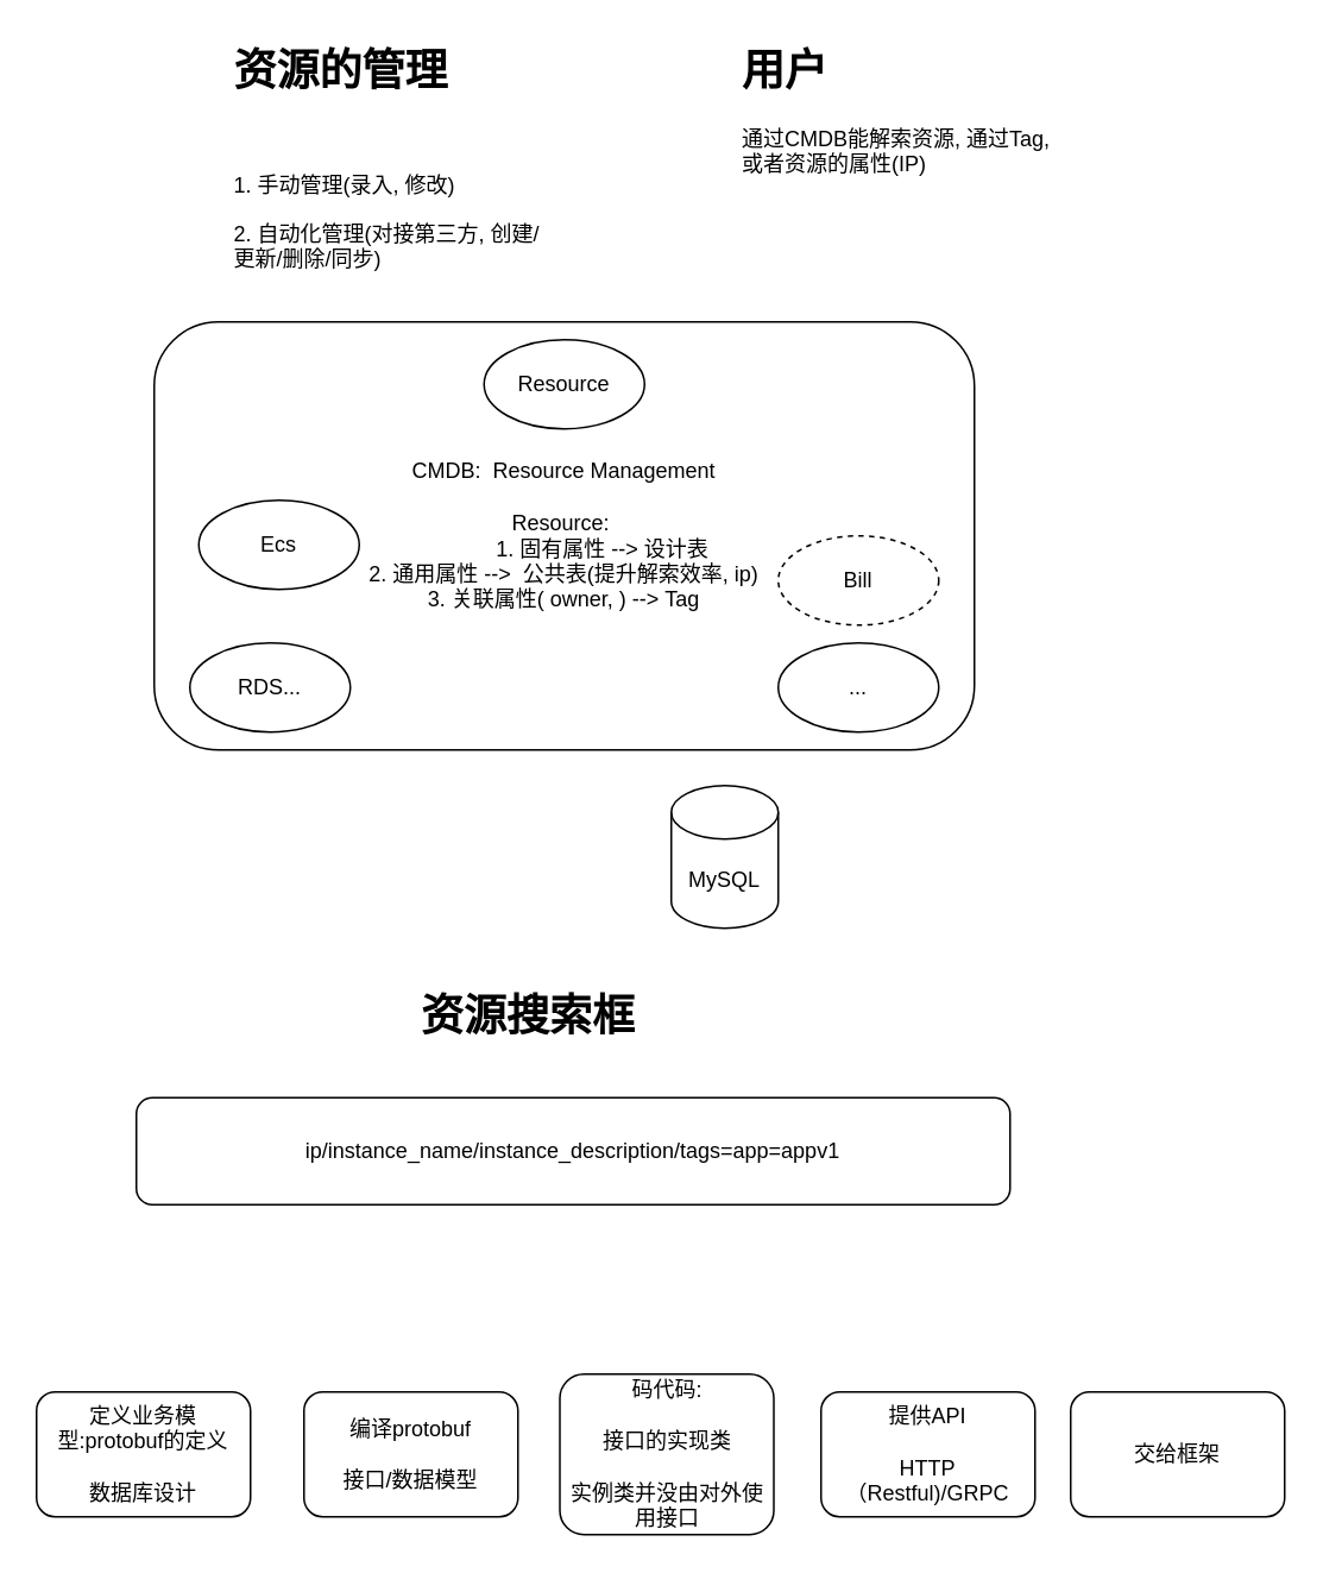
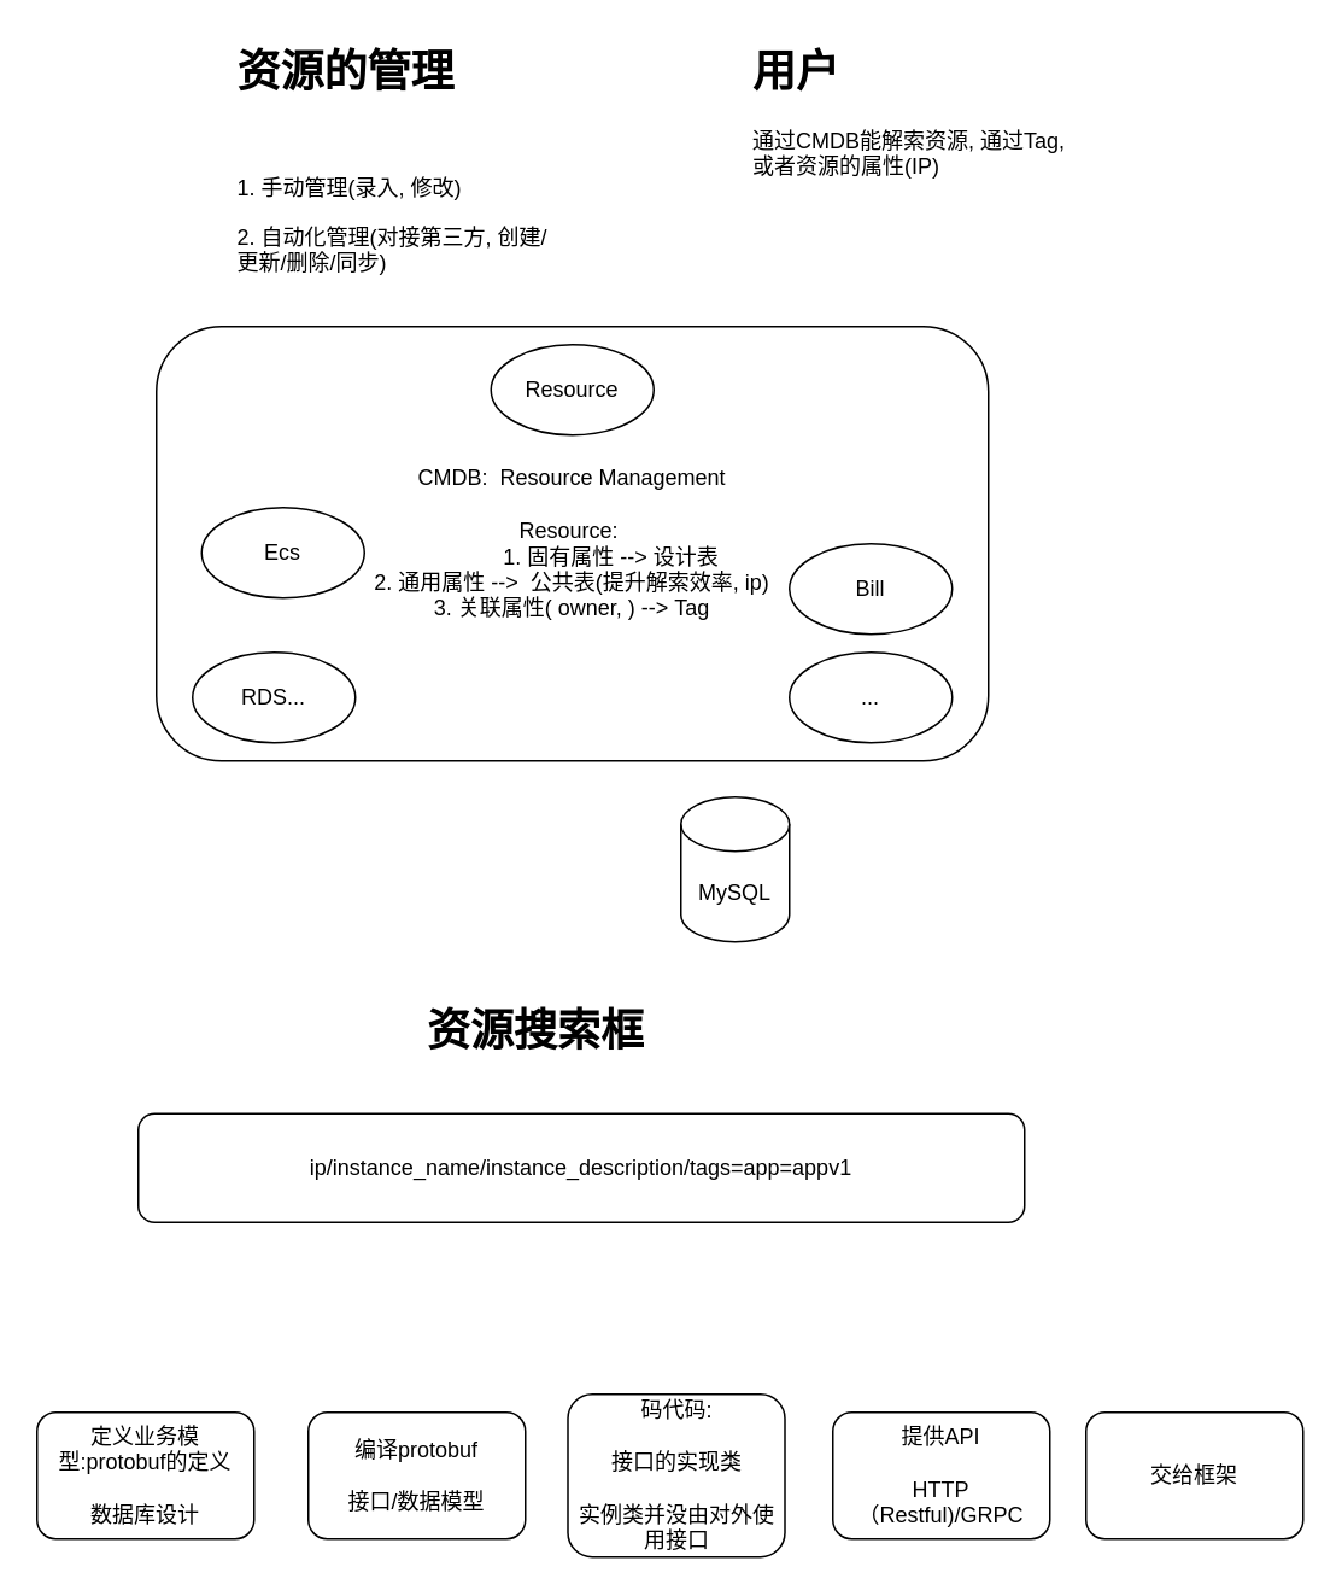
- <mxCell id="5" value="Bill" style="ellipse;whiteSpace=wrap;html=1;dashed=1;" parent="1" vertex="1"><mxGeometry x="436" y="300" width="90" height="50" as="geometry" /></mxCell>
+ <mxCell id="5" value="Bill" style="ellipse;whiteSpace=wrap;html=1;" parent="1" vertex="1"><mxGeometry x="436" y="300" width="90" height="50" as="geometry" /></mxCell>
